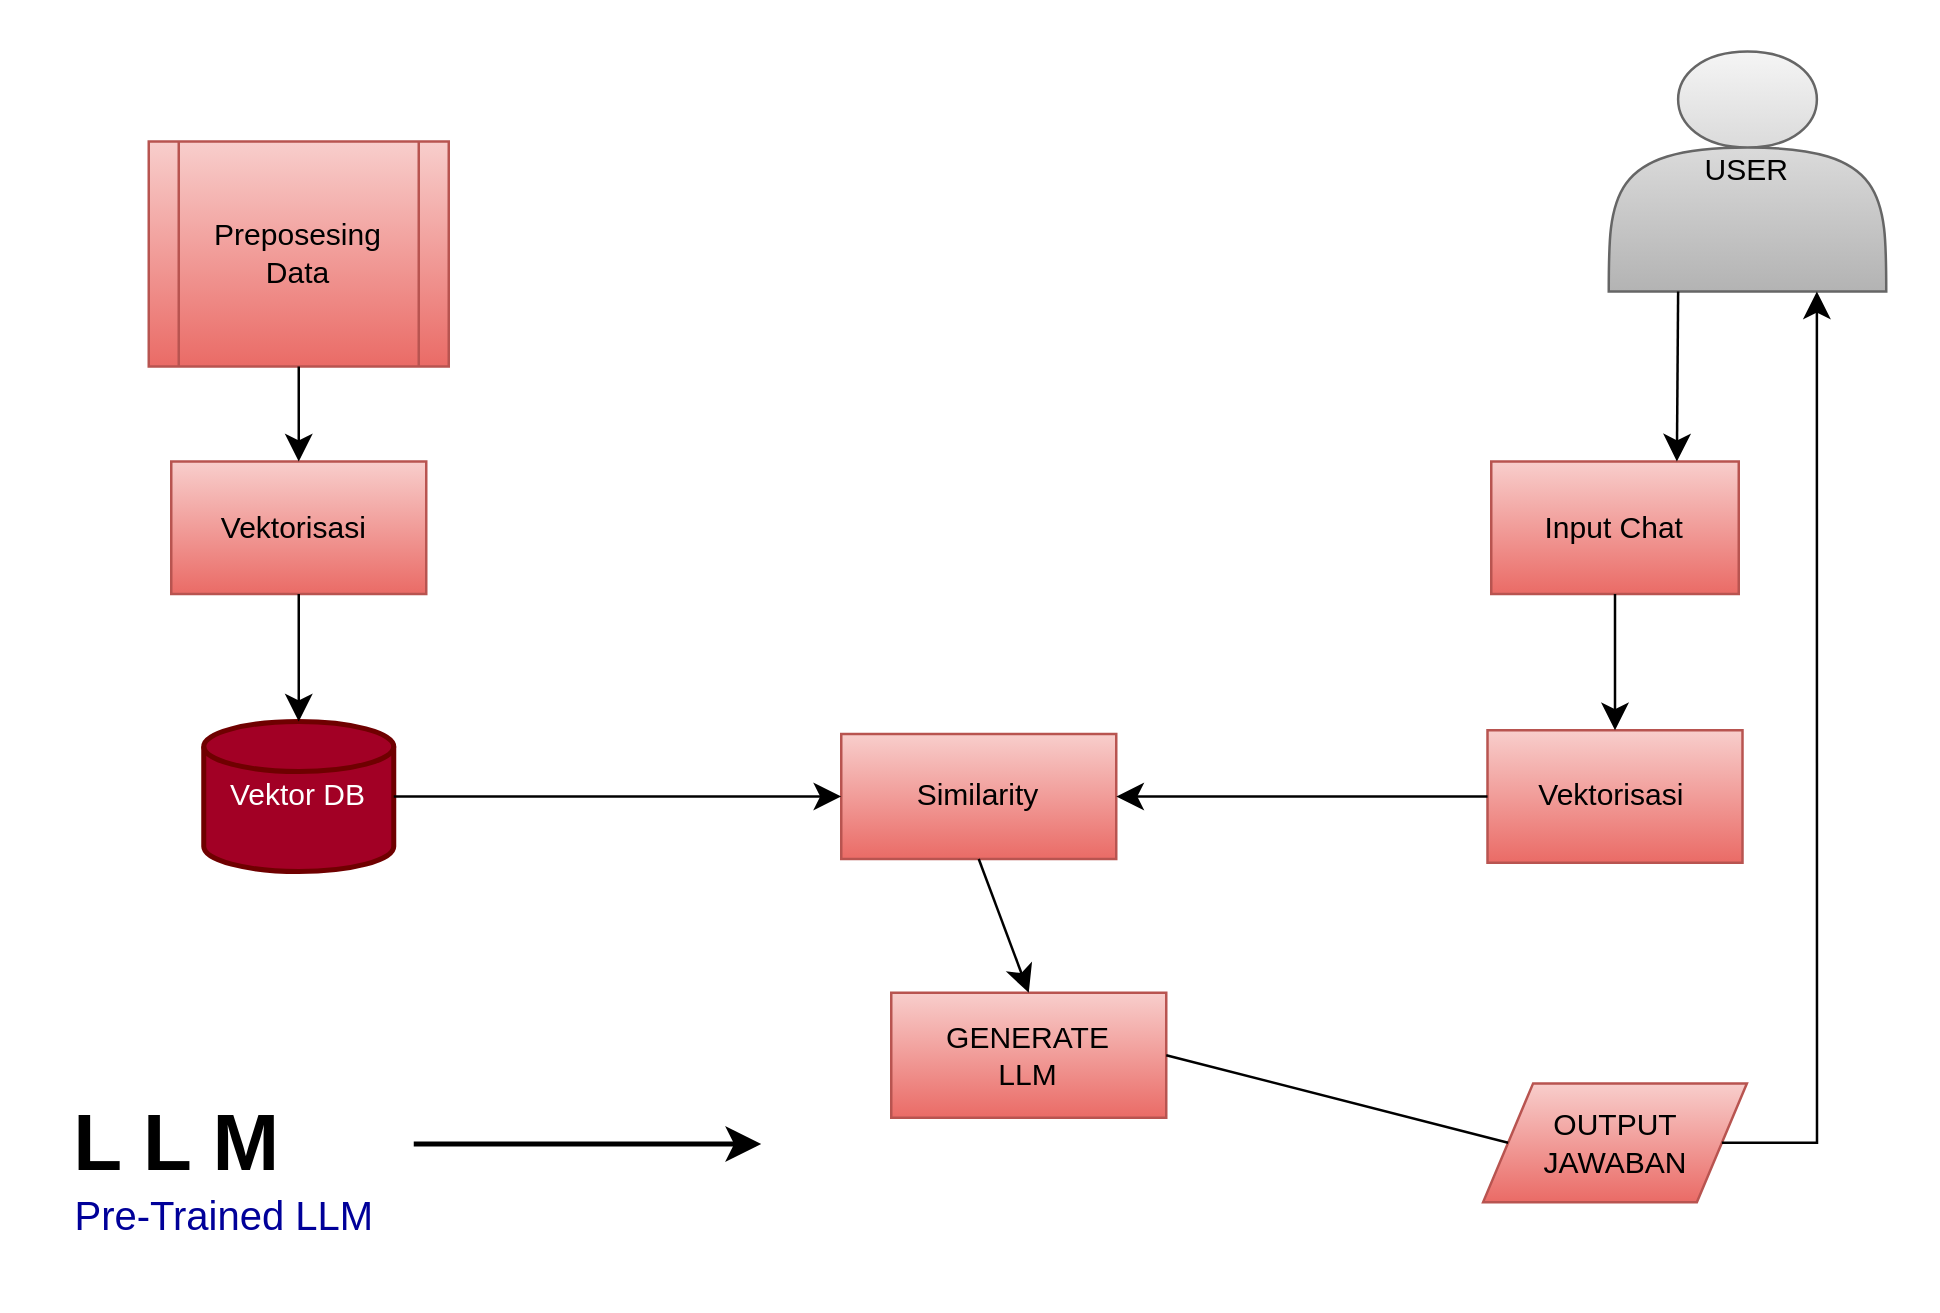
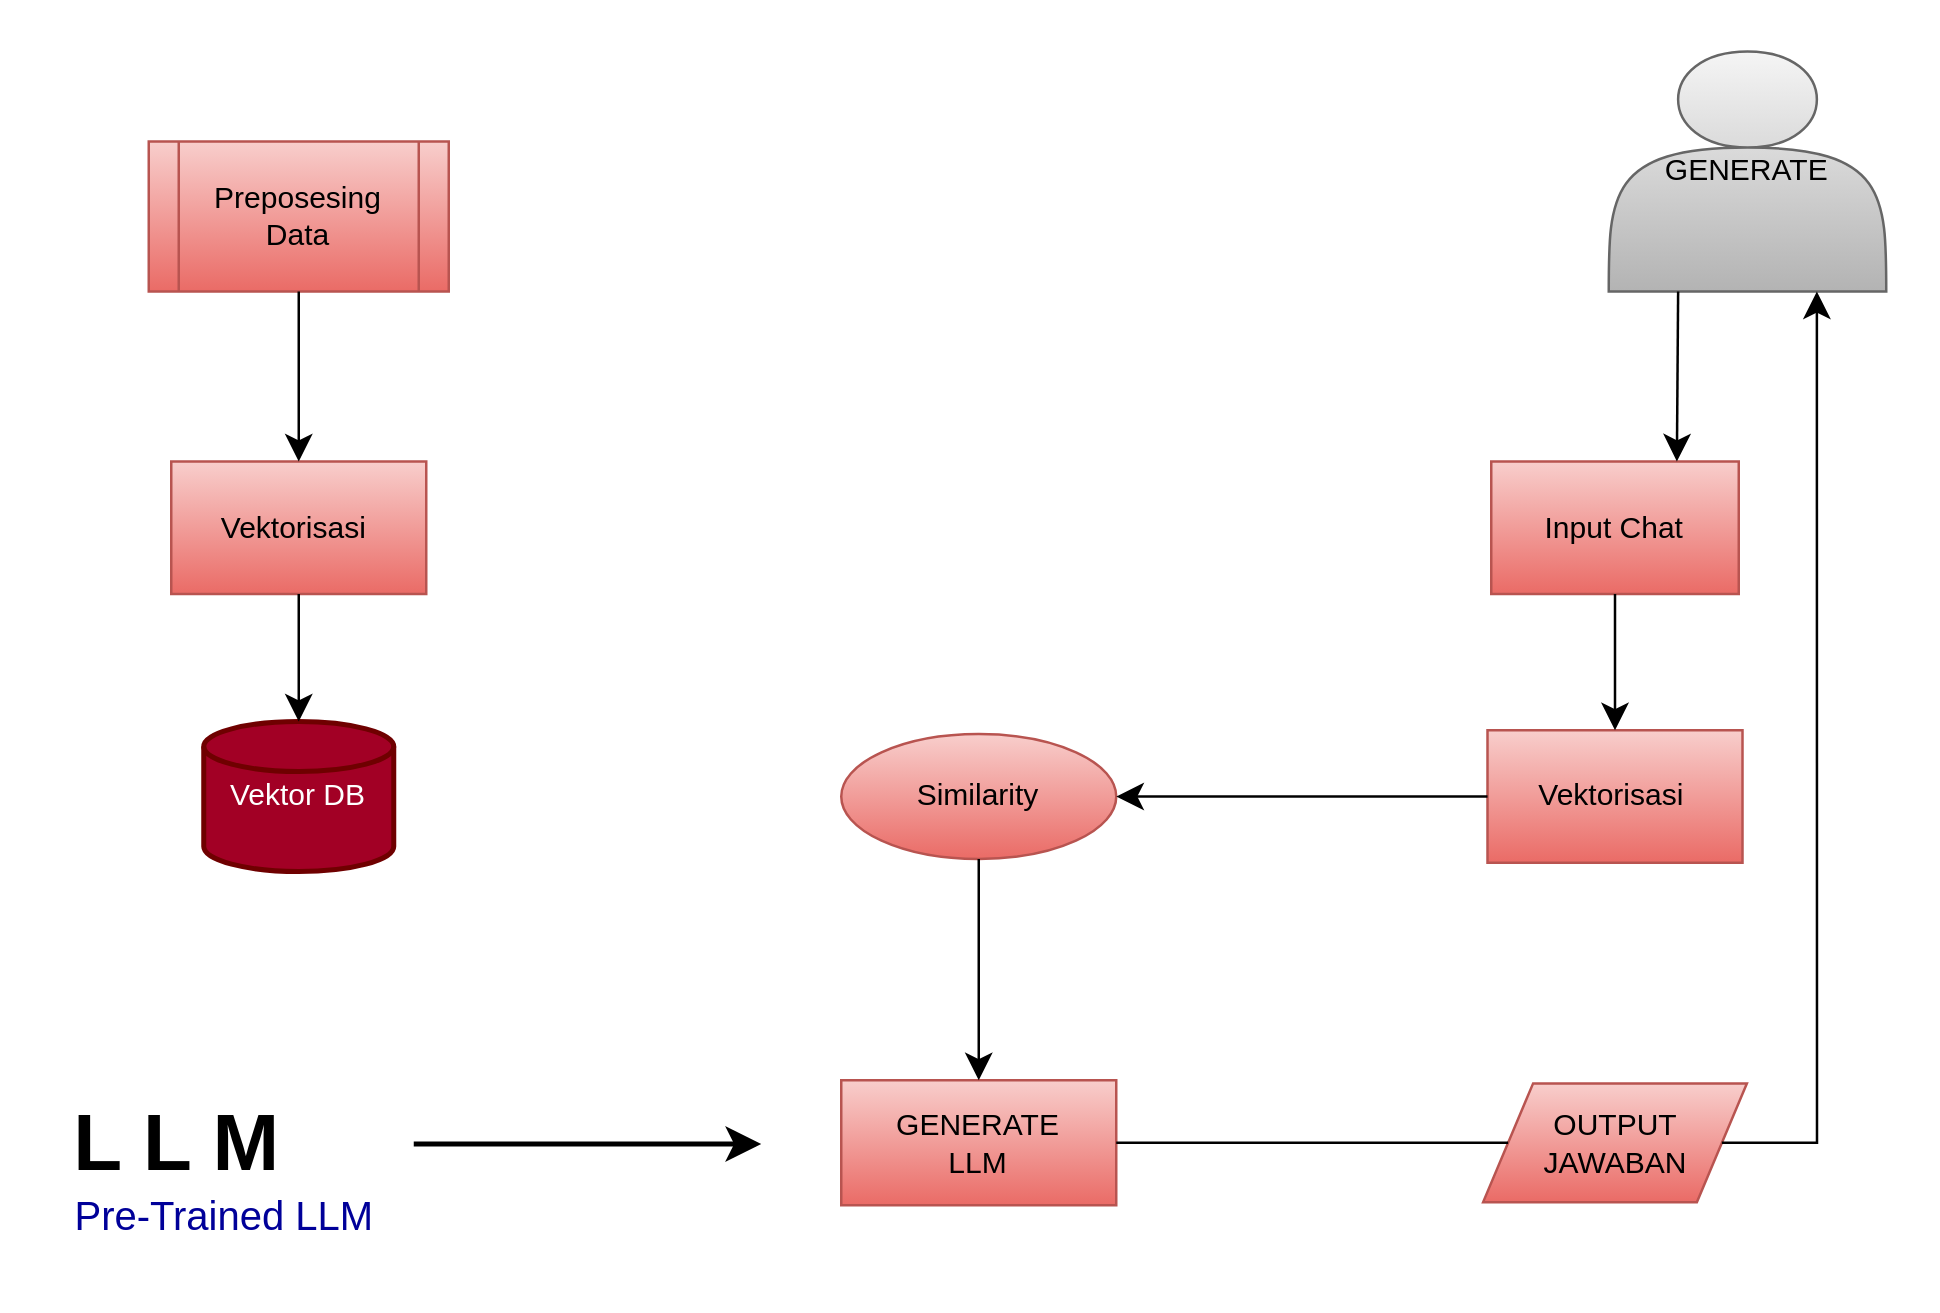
- <mxCell id="2" value="USER" style="shape=actor;whiteSpace=wrap;html=1;fillColor=#f5f5f5;strokeColor=#666666;gradientColor=#b3b3b3;" vertex="1" parent="1"><mxGeometry x="643" y="20" width="111" height="96" as="geometry" /></mxCell>
+ <mxCell id="2" value="GENERATE" style="shape=actor;whiteSpace=wrap;html=1;fillColor=#f5f5f5;strokeColor=#666666;gradientColor=#b3b3b3;" vertex="1" parent="1"><mxGeometry x="643" y="20" width="111" height="96" as="geometry" /></mxCell>
- <mxCell id="3" value="Preposesing Data" style="shape=process;whiteSpace=wrap;html=1;backgroundOutline=1;fillColor=#f8cecc;strokeColor=#b85450;gradientColor=#ea6b66;" vertex="1" parent="1"><mxGeometry x="59" y="56" width="120" height="90" as="geometry" /></mxCell>
+ <mxCell id="3" value="Preposesing Data" style="shape=process;whiteSpace=wrap;html=1;backgroundOutline=1;fillColor=#f8cecc;strokeColor=#b85450;gradientColor=#ea6b66;" vertex="1" parent="1"><mxGeometry x="59" y="56" width="120" height="60" as="geometry" /></mxCell>
- <mxCell id="15" value="" style="endArrow=classic;html=1;rounded=0;fontSize=12;startSize=8;endSize=8;curved=1;exitX=1;exitY=0.5;exitDx=0;exitDy=0;exitPerimeter=0;entryX=0;entryY=0.5;entryDx=0;entryDy=0;" edge="1" parent="1" source="5" target="6"><mxGeometry width="50" height="50" relative="1" as="geometry"><mxPoint x="402" y="316" as="sourcePoint" /><mxPoint x="452" y="266" as="targetPoint" /></mxGeometry></mxCell>
- <mxCell id="6" value="Similarity" style="html=1;whiteSpace=wrap;fillColor=#f8cecc;gradientColor=#ea6b66;strokeColor=#b85450;" vertex="1" parent="1"><mxGeometry x="336" y="293" width="110" height="50" as="geometry" /></mxCell>
+ <mxCell id="6" value="Similarity" style="ellipse;html=1;whiteSpace=wrap;fillColor=#f8cecc;gradientColor=#ea6b66;strokeColor=#b85450;" vertex="1" parent="1"><mxGeometry x="336" y="293" width="110" height="50" as="geometry" /></mxCell>
- <mxCell id="11" value="GENERATE&lt;br&gt;LLM" style="html=1;whiteSpace=wrap;fillColor=#f8cecc;gradientColor=#ea6b66;strokeColor=#b85450;" vertex="1" parent="1"><mxGeometry x="356" y="396.5" width="110" height="50" as="geometry" /></mxCell>
+ <mxCell id="11" value="GENERATE&lt;br&gt;LLM" style="html=1;whiteSpace=wrap;fillColor=#f8cecc;gradientColor=#ea6b66;strokeColor=#b85450;" vertex="1" parent="1"><mxGeometry x="336" y="431.5" width="110" height="50" as="geometry" /></mxCell>
